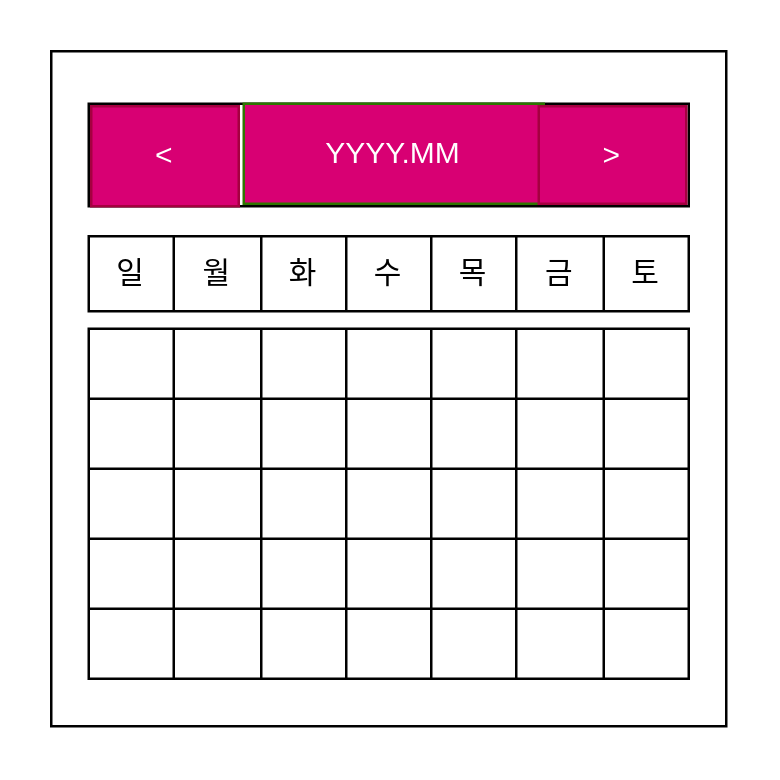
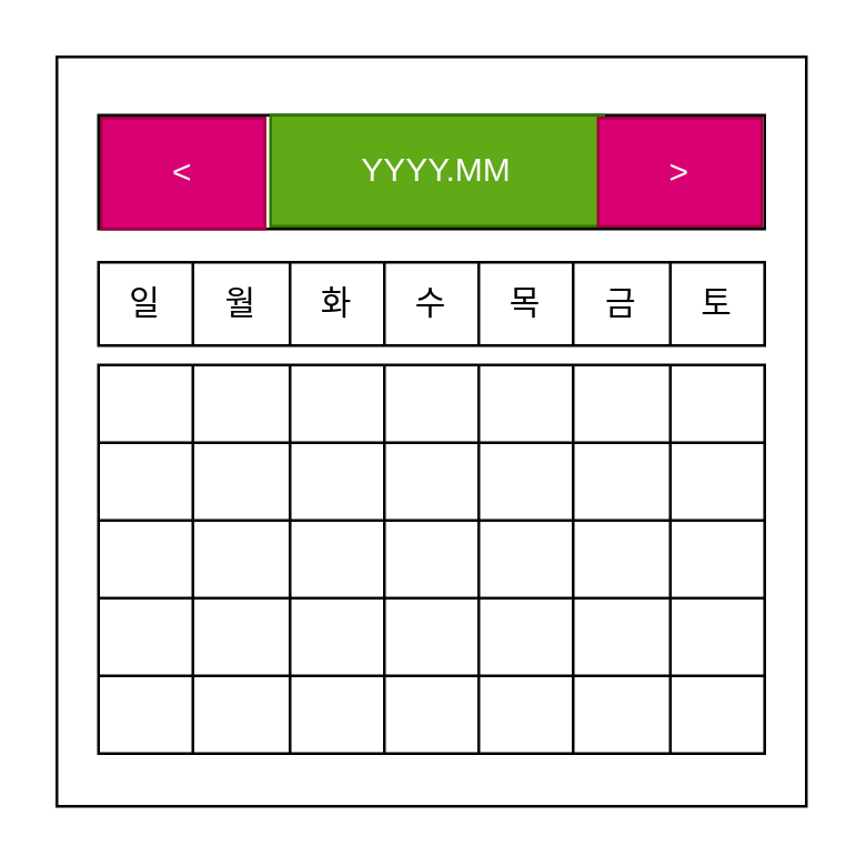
- <mxCell id="54" value="YYYY.MM" style="rounded=0;whiteSpace=wrap;html=1;fillColor=#d80073;fontColor=#ffffff;strokeColor=#2D7600;" vertex="1" parent="1"><mxGeometry x="97" y="41" width="120" height="40" as="geometry" /></mxCell>
+ <mxCell id="54" value="YYYY.MM" style="rounded=0;whiteSpace=wrap;html=1;fillColor=#60a917;fontColor=#ffffff;strokeColor=#2D7600;" vertex="1" parent="1"><mxGeometry x="97" y="41" width="120" height="40" as="geometry" /></mxCell>
